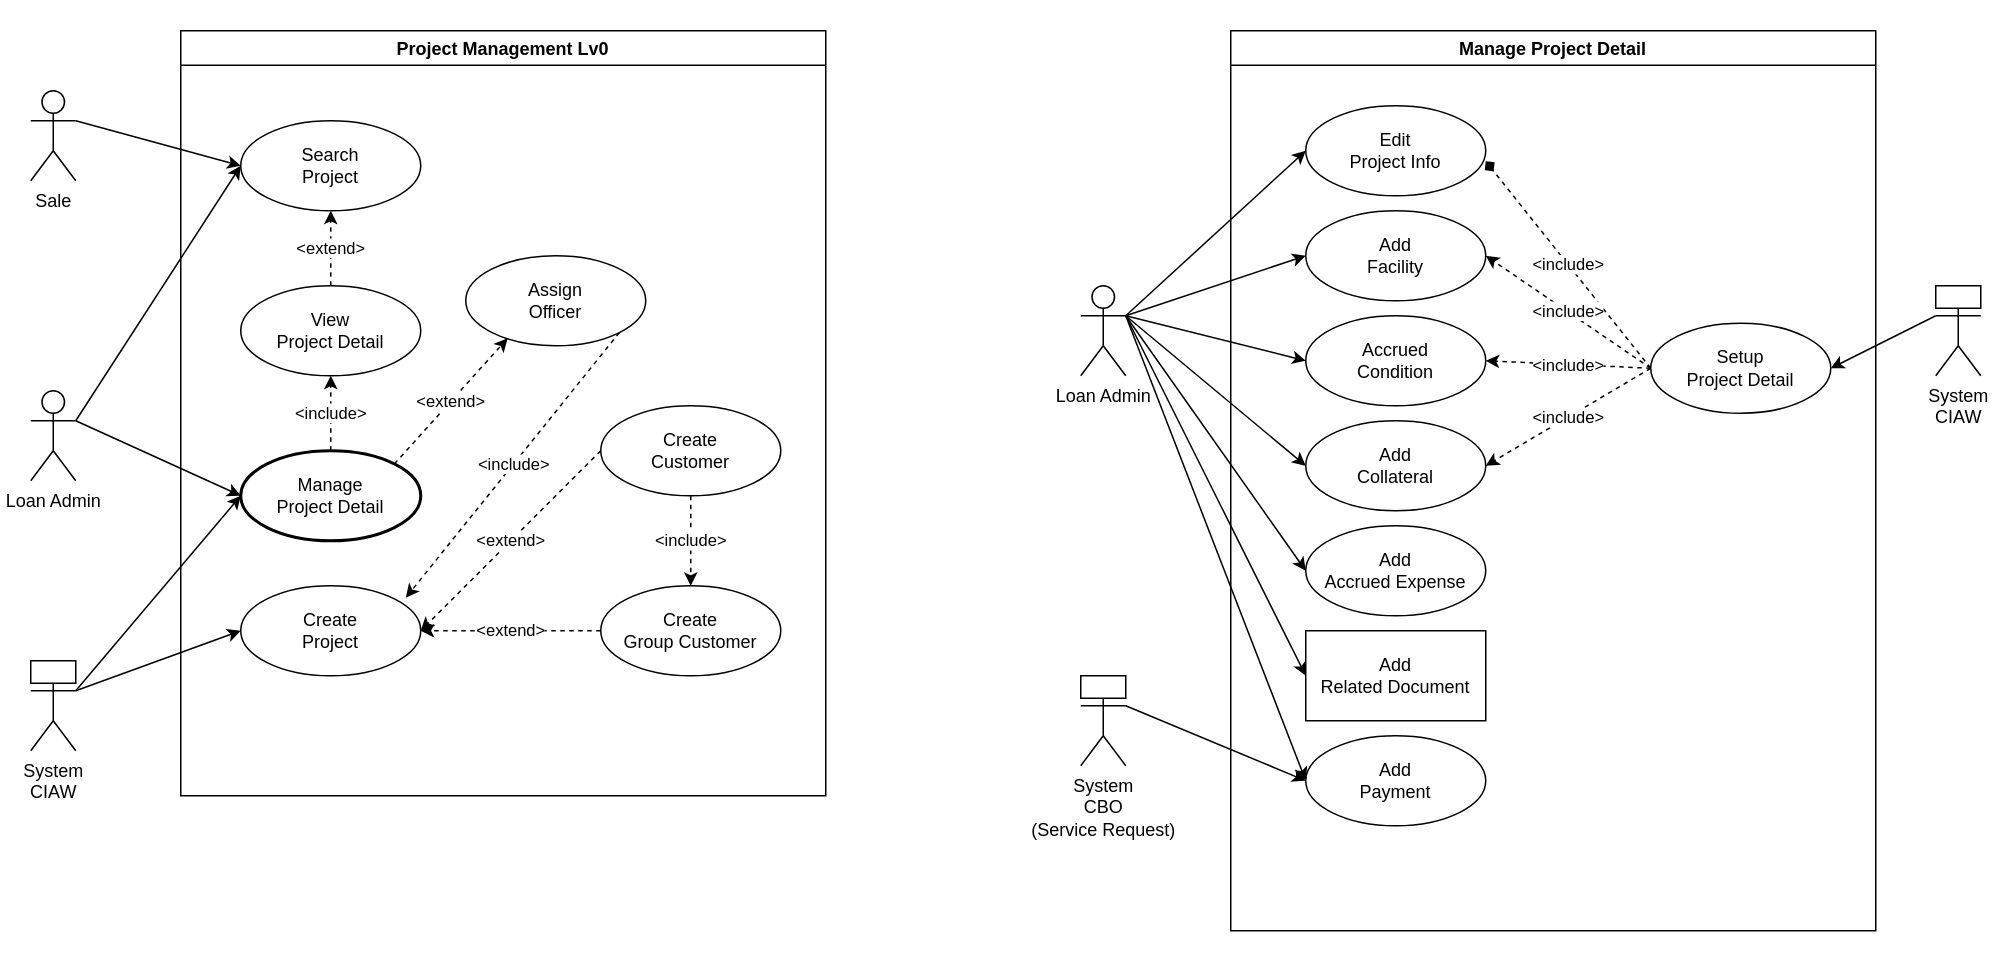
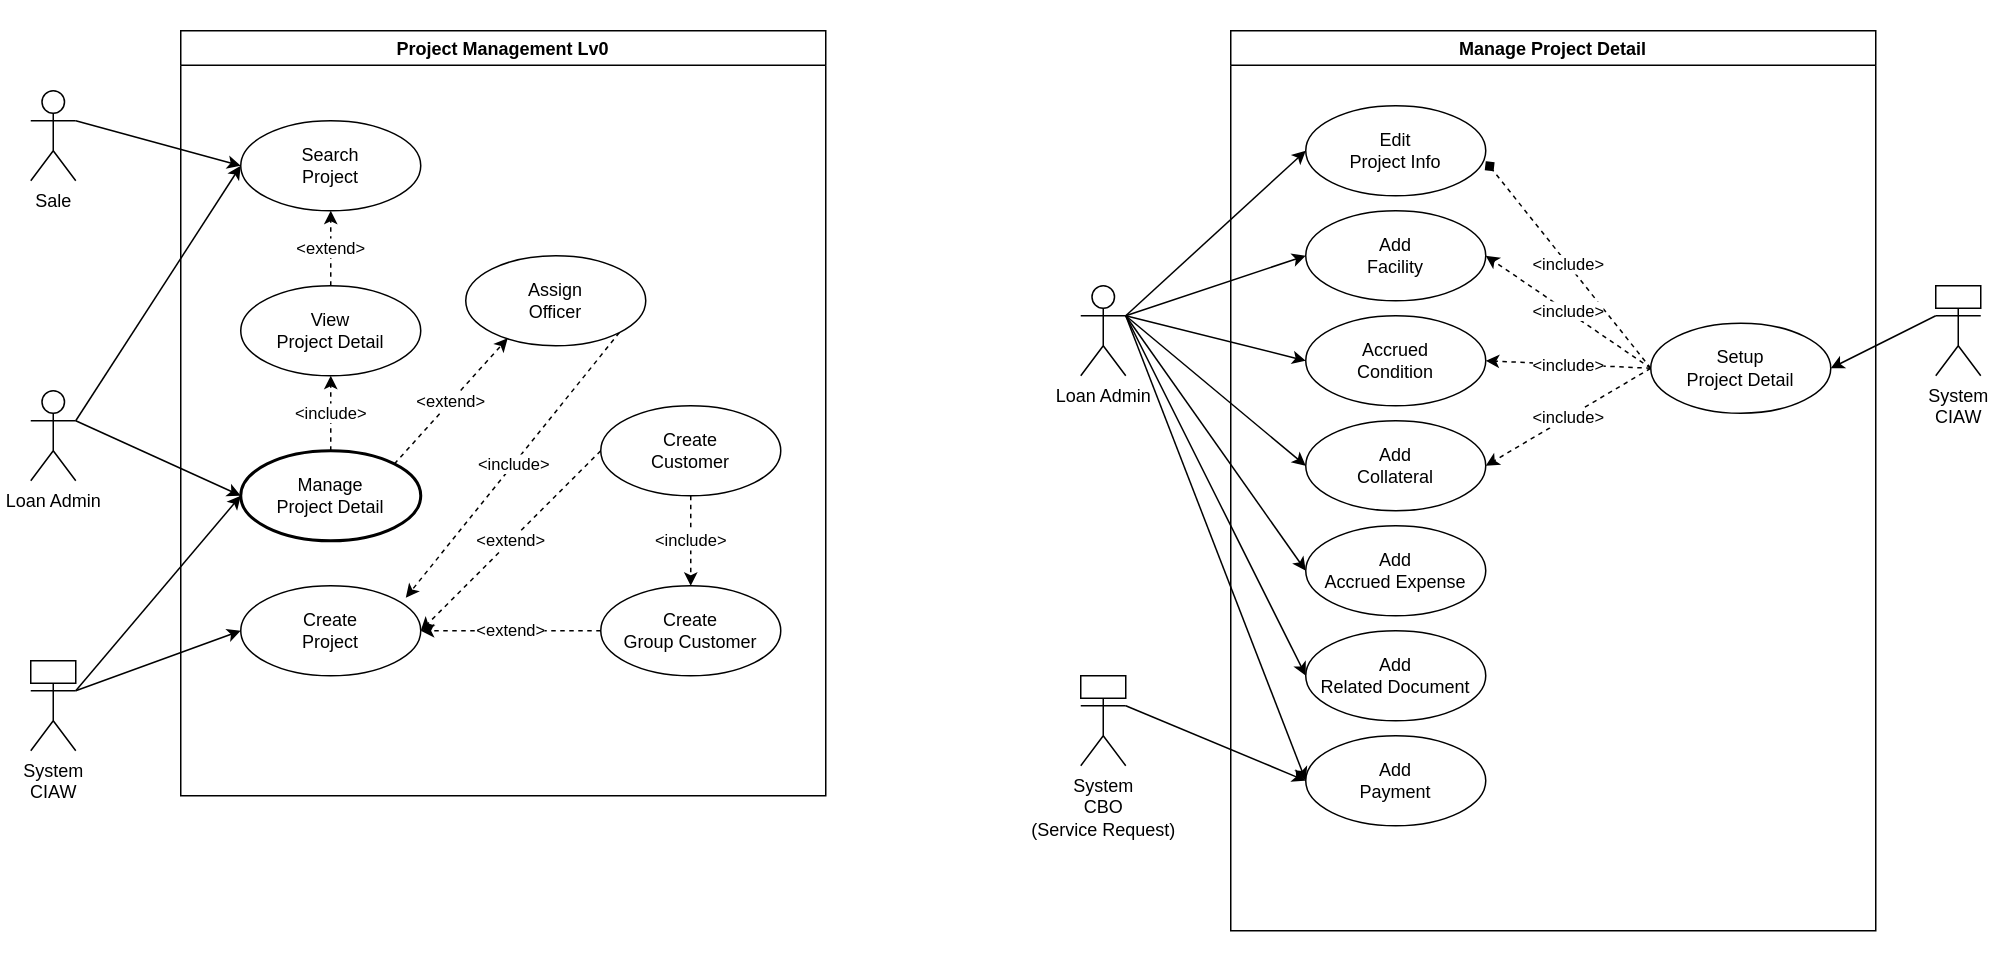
- <mxCell id="35" value="Add&lt;br&gt;Related Document" style="whiteSpace=wrap;html=1;rounded=0;" vertex="1" parent="23"><mxGeometry x="50" y="400" width="120" height="60" as="geometry" /></mxCell>
+ <mxCell id="35" value="Add&lt;br&gt;Related Document" style="ellipse;whiteSpace=wrap;html=1;" vertex="1" parent="23"><mxGeometry x="50" y="400" width="120" height="60" as="geometry" /></mxCell>
